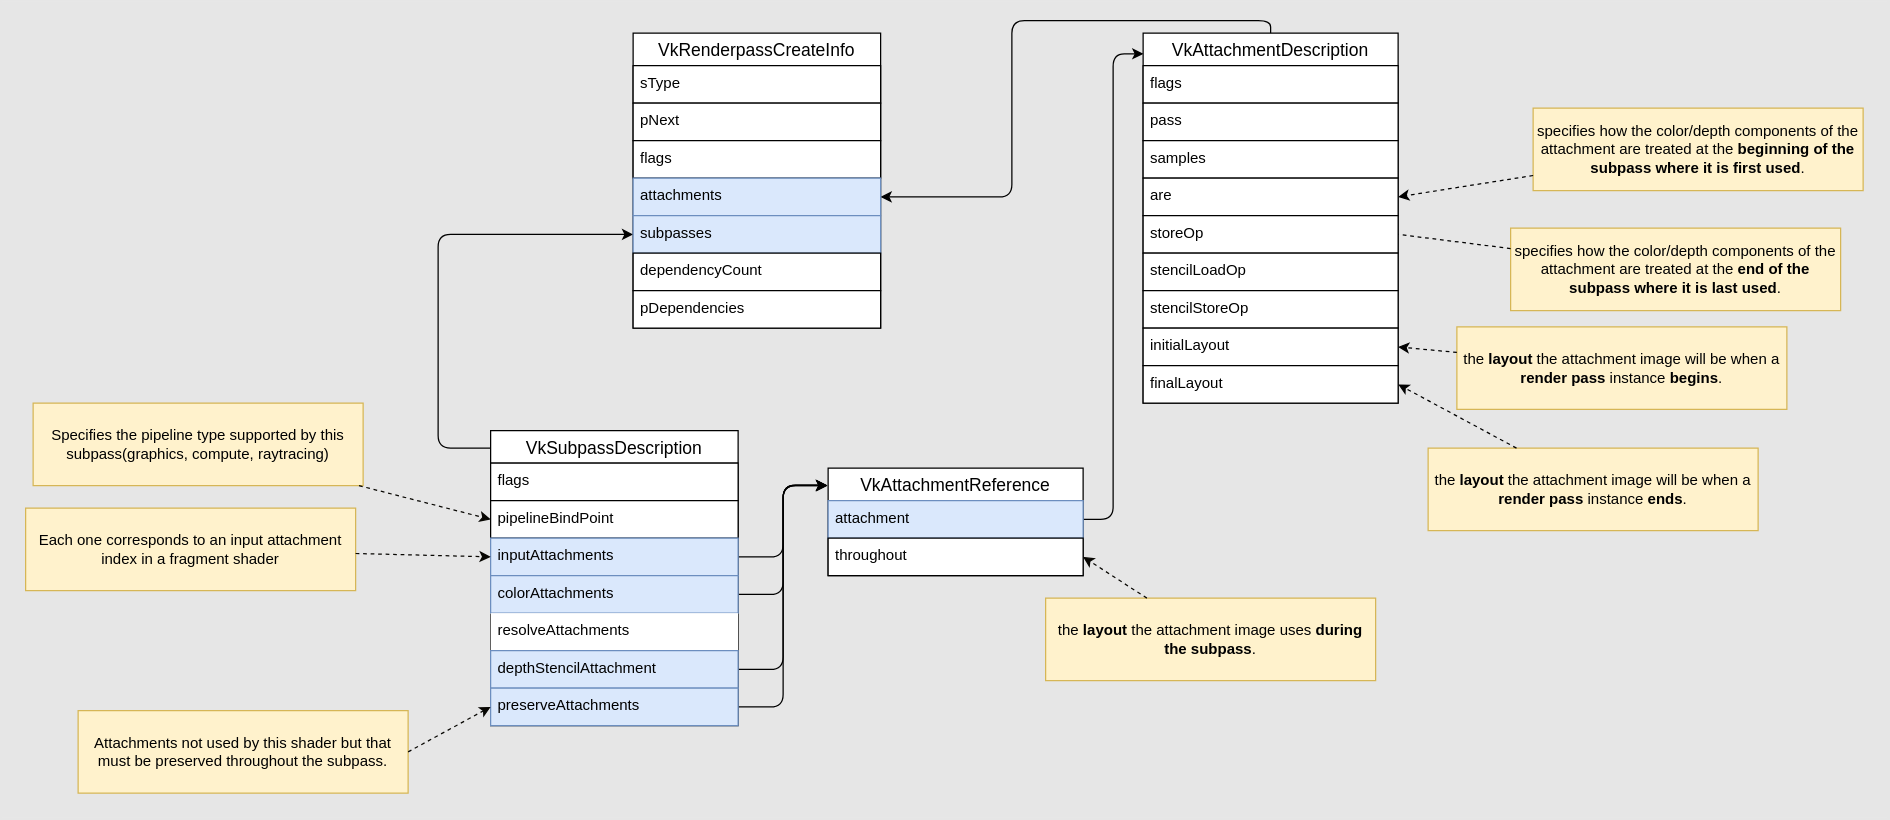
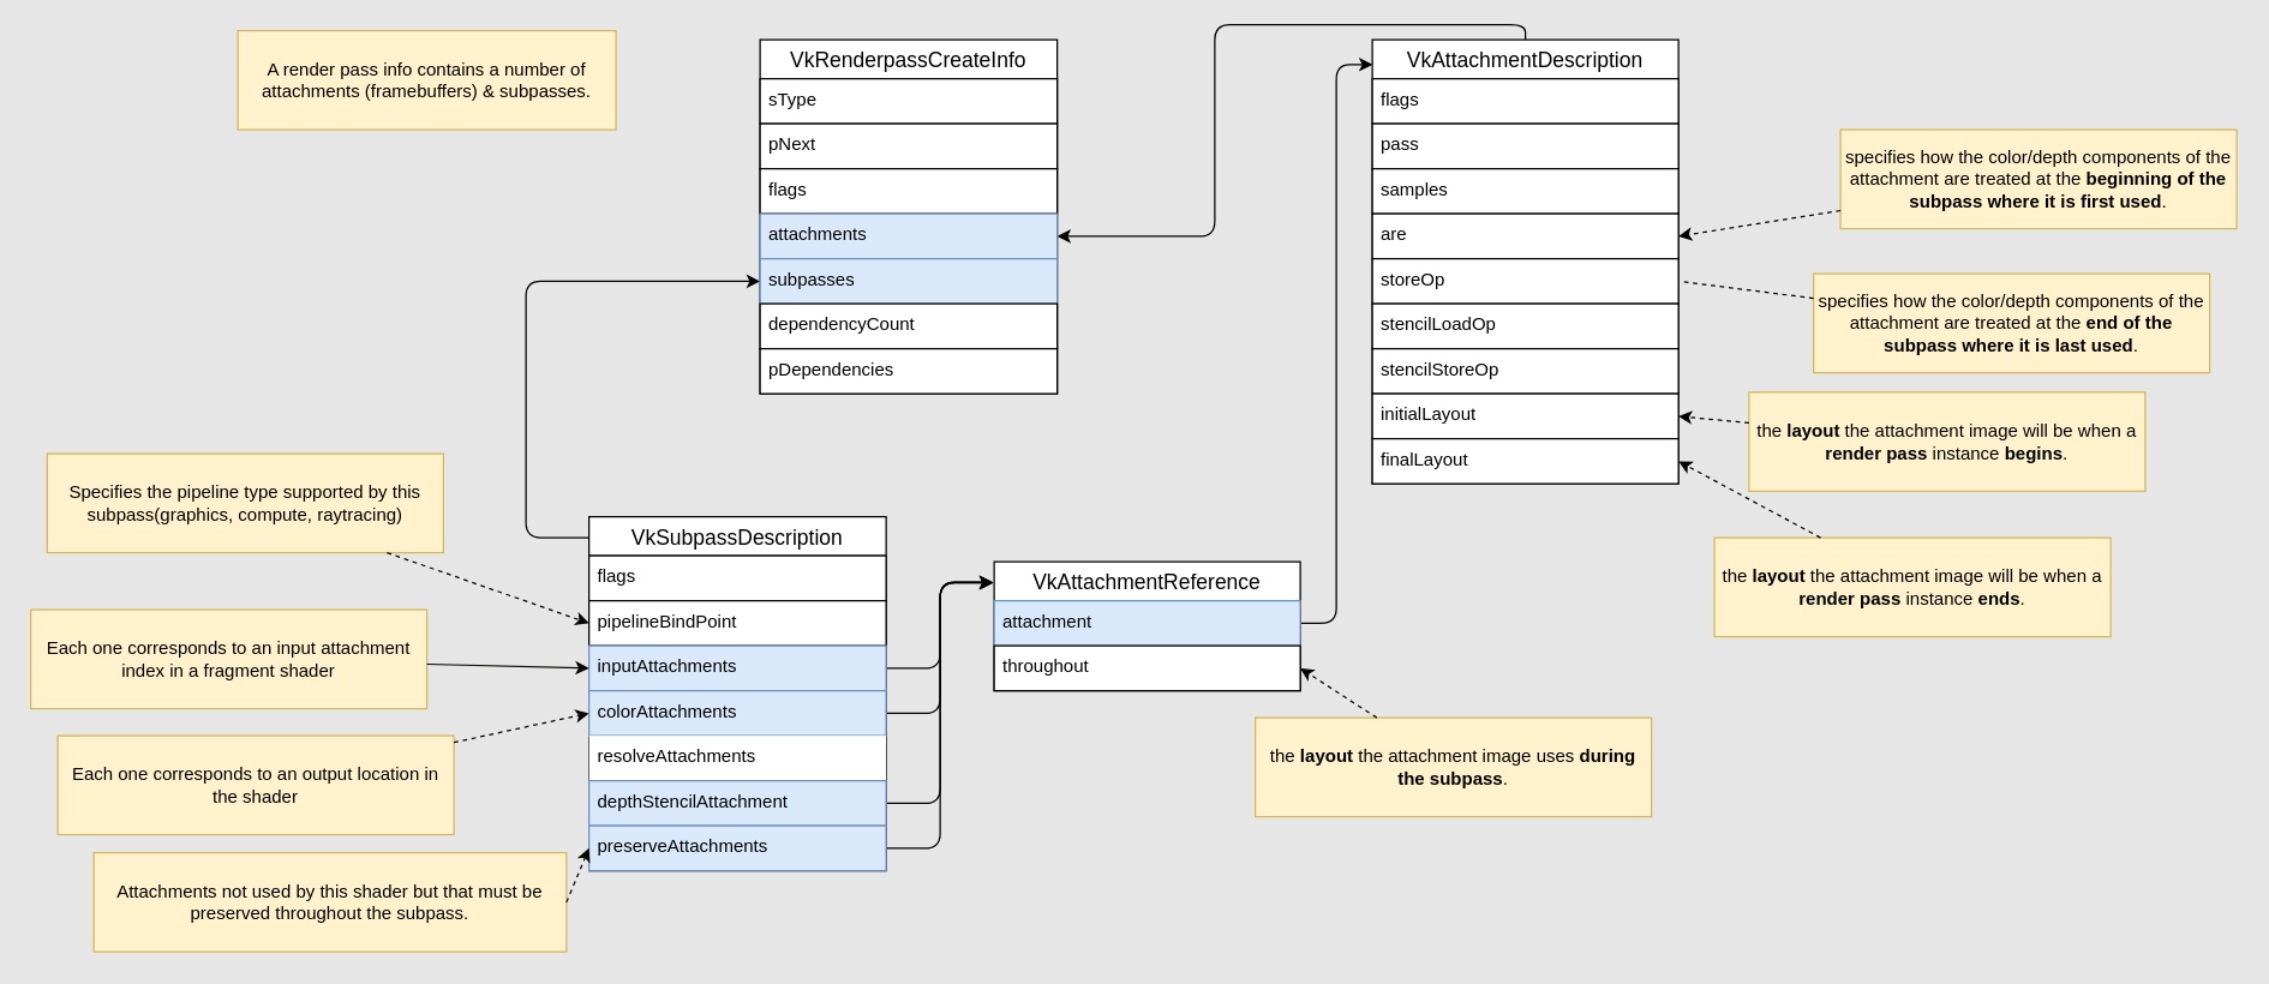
+ <mxCell id="9" value="A render pass info contains a number of attachments (framebuffers) &amp;amp; subpasses." style="text;html=1;strokeColor=#d6b656;fillColor=#fff2cc;align=center;verticalAlign=middle;whiteSpace=wrap;rounded=0;" vertex="1" parent="1"><mxGeometry x="158" y="20" width="252" height="66" as="geometry" /></mxCell>
- <mxCell id="20" value="Specifies the pipeline type supported by this subpass(graphics, compute, raytracing)" style="text;html=1;strokeColor=#d6b656;fillColor=#fff2cc;align=center;verticalAlign=middle;whiteSpace=wrap;rounded=0;sketch=0;glass=0;noLabel=0;collapsible=0;backgroundOutline=0;movableLabel=0;comic=0;" vertex="1" parent="1"><mxGeometry x="26" y="322" width="264" height="66" as="geometry" /></mxCell>
+ <mxCell id="20" value="Specifies the pipeline type supported by this subpass(graphics, compute, raytracing)" style="text;html=1;strokeColor=#d6b656;fillColor=#fff2cc;align=center;verticalAlign=middle;whiteSpace=wrap;rounded=0;sketch=0;glass=0;noLabel=0;collapsible=0;backgroundOutline=0;movableLabel=0;comic=0;" vertex="1" parent="1"><mxGeometry x="31" y="302" width="264" height="66" as="geometry" /></mxCell>
- <mxCell id="52" value="" style="endArrow=classic;html=1;dashed=1;strokeColor=#080703;entryX=0;entryY=0.5;entryDx=0;entryDy=0;" edge="1" parent="1" source="51" target="24"><mxGeometry width="50" height="50" relative="1" as="geometry"><mxPoint x="176" y="594" as="sourcePoint" /><mxPoint x="226" y="544" as="targetPoint" /></mxGeometry></mxCell>
+ <mxCell id="52" value="" style="endArrow=classic;html=1;dashed=0;strokeColor=#080703;entryX=0;entryY=0.5;entryDx=0;entryDy=0;" edge="1" parent="1" source="51" target="24"><mxGeometry width="50" height="50" relative="1" as="geometry"><mxPoint x="176" y="594" as="sourcePoint" /><mxPoint x="226" y="544" as="targetPoint" /></mxGeometry></mxCell>
+ <mxCell id="54" value="" style="endArrow=classic;html=1;dashed=1;strokeColor=#080703;entryX=0;entryY=0.5;entryDx=0;entryDy=0;" edge="1" parent="1" source="53" target="25"><mxGeometry width="50" height="50" relative="1" as="geometry"><mxPoint x="254" y="632.265" as="sourcePoint" /><mxPoint x="338" y="627.999" as="targetPoint" /></mxGeometry></mxCell>
+ <mxCell id="53" value="Each one corresponds to an output location in the shader" style="text;html=1;strokeColor=#d6b656;fillColor=#fff2cc;align=center;verticalAlign=middle;whiteSpace=wrap;rounded=0;sketch=0;glass=0;noLabel=0;collapsible=0;backgroundOutline=0;movableLabel=0;comic=0;" vertex="1" parent="1"><mxGeometry x="38" y="490" width="264" height="66" as="geometry" /></mxCell>
- <mxCell id="55" value="Attachments not used by this shader but that must be preserved throughout the subpass." style="text;html=1;strokeColor=#d6b656;fillColor=#fff2cc;align=center;verticalAlign=middle;whiteSpace=wrap;rounded=0;sketch=0;glass=0;noLabel=0;collapsible=0;backgroundOutline=0;movableLabel=0;comic=0;" vertex="1" parent="1"><mxGeometry x="62" y="568" width="264" height="66" as="geometry" /></mxCell>
+ <mxCell id="55" value="Attachments not used by this shader but that must be preserved throughout the subpass." style="text;html=1;strokeColor=#d6b656;fillColor=#fff2cc;align=center;verticalAlign=middle;whiteSpace=wrap;rounded=0;sketch=0;glass=0;noLabel=0;collapsible=0;backgroundOutline=0;movableLabel=0;comic=0;" vertex="1" parent="1"><mxGeometry x="62" y="568" width="315" height="66" as="geometry" /></mxCell>
